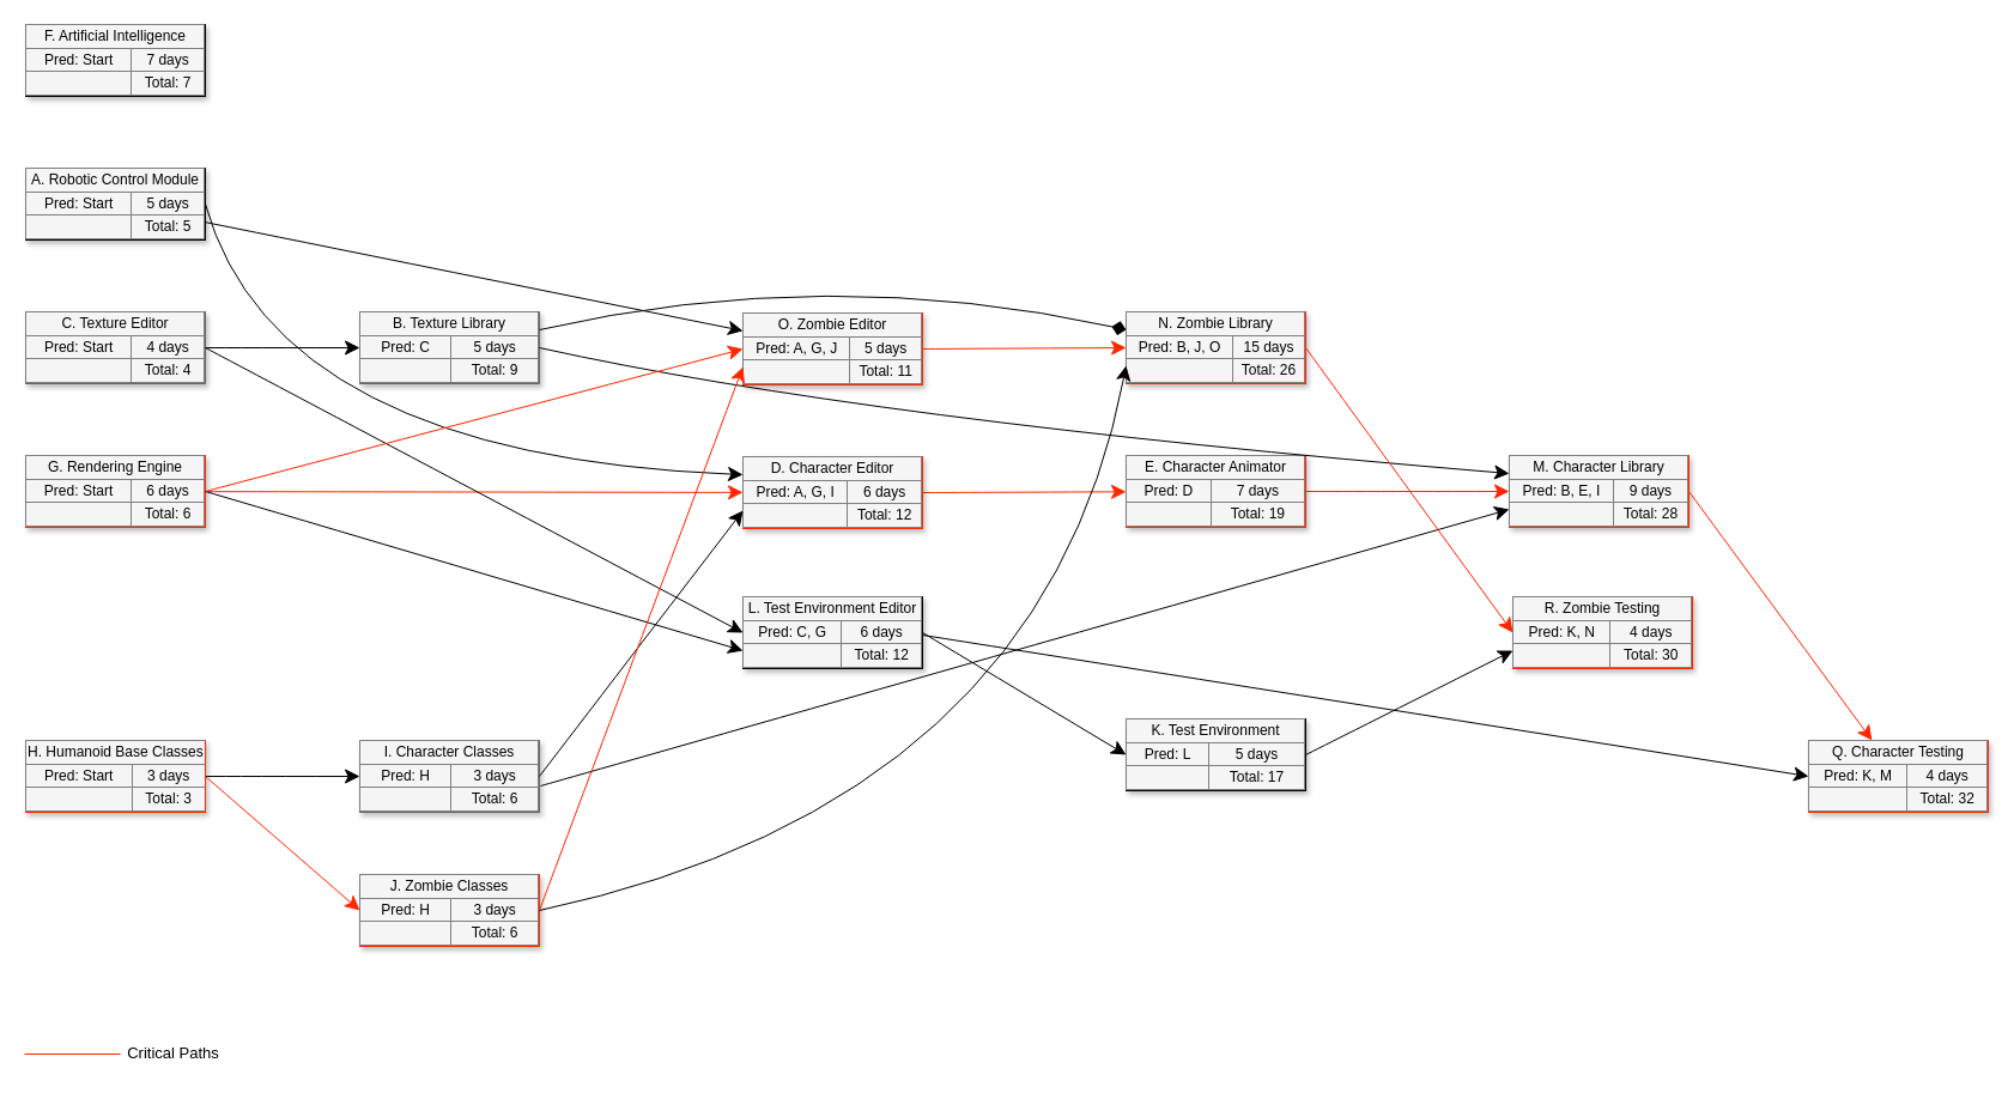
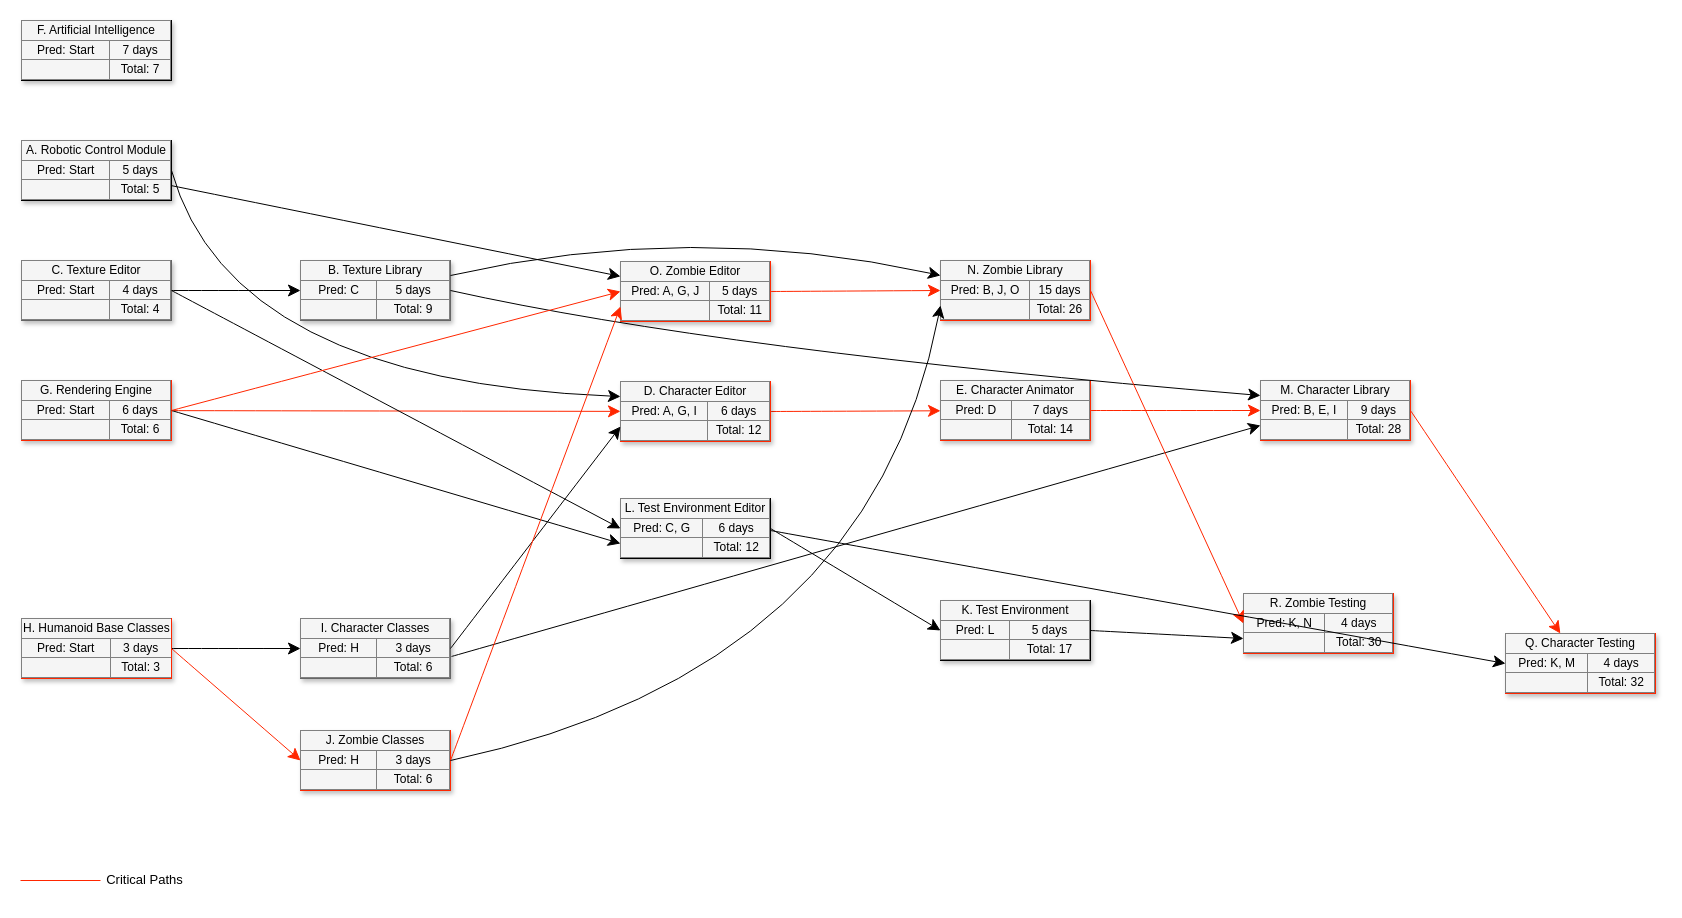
- <mxCell id="38" style="edgeStyle=none;curved=1;html=1;startSize=10;endArrow=diamond;endFill=1;endSize=10;strokeColor=light-dark(#000000, #ff9090);strokeWidth=1;fontSize=12;exitX=1;exitY=0.25;exitDx=0;exitDy=0;entryX=0;entryY=0.25;entryDx=0;entryDy=0;" edge="1" parent="1" source="10" target="8"><mxGeometry relative="1" as="geometry"><mxPoint x="345" y="234" as="sourcePoint" /><mxPoint x="1100" y="270" as="targetPoint" /><Array as="points"><mxPoint x="690" y="220" /></Array></mxGeometry></mxCell>
+ <mxCell id="38" style="edgeStyle=none;curved=1;html=1;startSize=10;endArrow=classic;endFill=1;endSize=10;strokeColor=light-dark(#000000, #ff9090);strokeWidth=1;fontSize=12;exitX=1;exitY=0.25;exitDx=0;exitDy=0;entryX=0;entryY=0.25;entryDx=0;entryDy=0;" edge="1" parent="1" source="10" target="8"><mxGeometry relative="1" as="geometry"><mxPoint x="345" y="234" as="sourcePoint" /><mxPoint x="1100" y="270" as="targetPoint" /><Array as="points"><mxPoint x="690" y="220" /></Array></mxGeometry></mxCell>
- <mxCell id="22" value="&lt;table border=&quot;1&quot; width=&quot;100%&quot; style=&quot;width: 100% ; height: 100% ; border-collapse: collapse&quot;&gt;&lt;tbody&gt;&lt;tr&gt;&lt;td colspan=&quot;2&quot; align=&quot;center&quot;&gt;E. Character Animator&lt;/td&gt;&lt;/tr&gt;&lt;tr&gt;&lt;td align=&quot;center&quot;&gt;Pred: D&lt;/td&gt;&lt;td align=&quot;center&quot;&gt;&lt;font style=&quot;font-size: 12px&quot;&gt;7 days&lt;/font&gt;&lt;/td&gt;&lt;/tr&gt;&lt;tr&gt;&lt;td align=&quot;center&quot;&gt;&lt;/td&gt;&lt;td align=&quot;center&quot;&gt;Total: 19&lt;/td&gt;&lt;/tr&gt;&lt;/tbody&gt;&lt;/table&gt;" style="text;html=1;strokeColor=light-dark(#ff2600, #959595);fillColor=#f5f5f5;overflow=fill;rounded=0;shadow=1;fontSize=12;align=center;" parent="1" vertex="1"><mxGeometry x="940" y="380" width="150" height="60" as="geometry" /></mxCell>
+ <mxCell id="22" value="&lt;table border=&quot;1&quot; width=&quot;100%&quot; style=&quot;width: 100% ; height: 100% ; border-collapse: collapse&quot;&gt;&lt;tbody&gt;&lt;tr&gt;&lt;td colspan=&quot;2&quot; align=&quot;center&quot;&gt;E. Character Animator&lt;/td&gt;&lt;/tr&gt;&lt;tr&gt;&lt;td align=&quot;center&quot;&gt;Pred: D&lt;/td&gt;&lt;td align=&quot;center&quot;&gt;&lt;font style=&quot;font-size: 12px&quot;&gt;7 days&lt;/font&gt;&lt;/td&gt;&lt;/tr&gt;&lt;tr&gt;&lt;td align=&quot;center&quot;&gt;&lt;/td&gt;&lt;td align=&quot;center&quot;&gt;Total: 14&lt;/td&gt;&lt;/tr&gt;&lt;/tbody&gt;&lt;/table&gt;" style="text;html=1;strokeColor=light-dark(#ff2600, #959595);fillColor=#f5f5f5;overflow=fill;rounded=0;shadow=1;fontSize=12;align=center;" parent="1" vertex="1"><mxGeometry x="940" y="380" width="150" height="60" as="geometry" /></mxCell>
- <mxCell id="23" value="&lt;table border=&quot;1&quot; width=&quot;100%&quot; style=&quot;width: 100% ; height: 100% ; border-collapse: collapse&quot;&gt;&lt;tbody&gt;&lt;tr&gt;&lt;td colspan=&quot;2&quot; align=&quot;center&quot;&gt;&lt;font style=&quot;font-size: 12px&quot;&gt;R. Zombie Testing&lt;/font&gt;&lt;/td&gt;&lt;/tr&gt;&lt;tr&gt;&lt;td align=&quot;center&quot;&gt;Pred: K, N&lt;/td&gt;&lt;td align=&quot;center&quot;&gt;&lt;font style=&quot;font-size: 12px&quot;&gt;4 days&lt;/font&gt;&lt;/td&gt;&lt;/tr&gt;&lt;tr&gt;&lt;td align=&quot;center&quot;&gt;&lt;/td&gt;&lt;td align=&quot;center&quot;&gt;Total: 30&lt;/td&gt;&lt;/tr&gt;&lt;/tbody&gt;&lt;/table&gt;" style="text;html=1;strokeColor=light-dark(#ff2600, #959595);fillColor=#f5f5f5;overflow=fill;rounded=0;shadow=1;fontSize=12;align=center;" parent="1" vertex="1"><mxGeometry x="1263" y="498" width="150" height="60" as="geometry" /></mxCell>
+ <mxCell id="23" value="&lt;table border=&quot;1&quot; width=&quot;100%&quot; style=&quot;width: 100% ; height: 100% ; border-collapse: collapse&quot;&gt;&lt;tbody&gt;&lt;tr&gt;&lt;td colspan=&quot;2&quot; align=&quot;center&quot;&gt;&lt;font style=&quot;font-size: 12px&quot;&gt;R. Zombie Testing&lt;/font&gt;&lt;/td&gt;&lt;/tr&gt;&lt;tr&gt;&lt;td align=&quot;center&quot;&gt;Pred: K, N&lt;/td&gt;&lt;td align=&quot;center&quot;&gt;&lt;font style=&quot;font-size: 12px&quot;&gt;4 days&lt;/font&gt;&lt;/td&gt;&lt;/tr&gt;&lt;tr&gt;&lt;td align=&quot;center&quot;&gt;&lt;/td&gt;&lt;td align=&quot;center&quot;&gt;Total: 30&lt;/td&gt;&lt;/tr&gt;&lt;/tbody&gt;&lt;/table&gt;" style="text;html=1;strokeColor=light-dark(#ff2600, #959595);fillColor=#f5f5f5;overflow=fill;rounded=0;shadow=1;fontSize=12;align=center;" parent="1" vertex="1"><mxGeometry x="1243" y="593" width="150" height="60" as="geometry" /></mxCell>
- <mxCell id="6" value="&lt;table border=&quot;1&quot; width=&quot;100%&quot; style=&quot;width: 100% ; height: 100% ; border-collapse: collapse&quot;&gt;&lt;tbody&gt;&lt;tr&gt;&lt;td colspan=&quot;2&quot; align=&quot;center&quot;&gt;Q. Character Testing&lt;/td&gt;&lt;/tr&gt;&lt;tr&gt;&lt;td align=&quot;center&quot;&gt;Pred: K, M&lt;/td&gt;&lt;td align=&quot;center&quot;&gt;&lt;font style=&quot;font-size: 12px&quot;&gt;4 days&lt;/font&gt;&lt;/td&gt;&lt;/tr&gt;&lt;tr&gt;&lt;td align=&quot;center&quot;&gt;&lt;/td&gt;&lt;td align=&quot;center&quot;&gt;Total: 32&lt;br&gt;&lt;/td&gt;&lt;/tr&gt;&lt;/tbody&gt;&lt;/table&gt;" style="text;html=1;strokeColor=light-dark(#ff2600, #ff9090);fillColor=#f5f5f5;overflow=fill;rounded=0;shadow=1;fontSize=12;align=center;" parent="1" vertex="1"><mxGeometry x="1510" y="618" width="150" height="60" as="geometry" /></mxCell>
+ <mxCell id="6" value="&lt;table border=&quot;1&quot; width=&quot;100%&quot; style=&quot;width: 100% ; height: 100% ; border-collapse: collapse&quot;&gt;&lt;tbody&gt;&lt;tr&gt;&lt;td colspan=&quot;2&quot; align=&quot;center&quot;&gt;Q. Character Testing&lt;/td&gt;&lt;/tr&gt;&lt;tr&gt;&lt;td align=&quot;center&quot;&gt;Pred: K, M&lt;/td&gt;&lt;td align=&quot;center&quot;&gt;&lt;font style=&quot;font-size: 12px&quot;&gt;4 days&lt;/font&gt;&lt;/td&gt;&lt;/tr&gt;&lt;tr&gt;&lt;td align=&quot;center&quot;&gt;&lt;/td&gt;&lt;td align=&quot;center&quot;&gt;Total: 32&lt;br&gt;&lt;/td&gt;&lt;/tr&gt;&lt;/tbody&gt;&lt;/table&gt;" style="text;html=1;strokeColor=light-dark(#ff2600, #ff9090);fillColor=#f5f5f5;overflow=fill;rounded=0;shadow=1;fontSize=12;align=center;" parent="1" vertex="1"><mxGeometry x="1505" y="633" width="150" height="60" as="geometry" /></mxCell>
